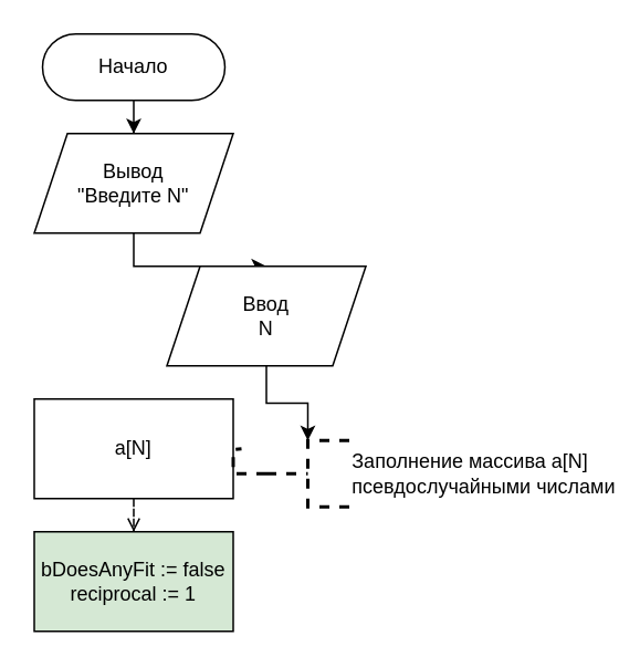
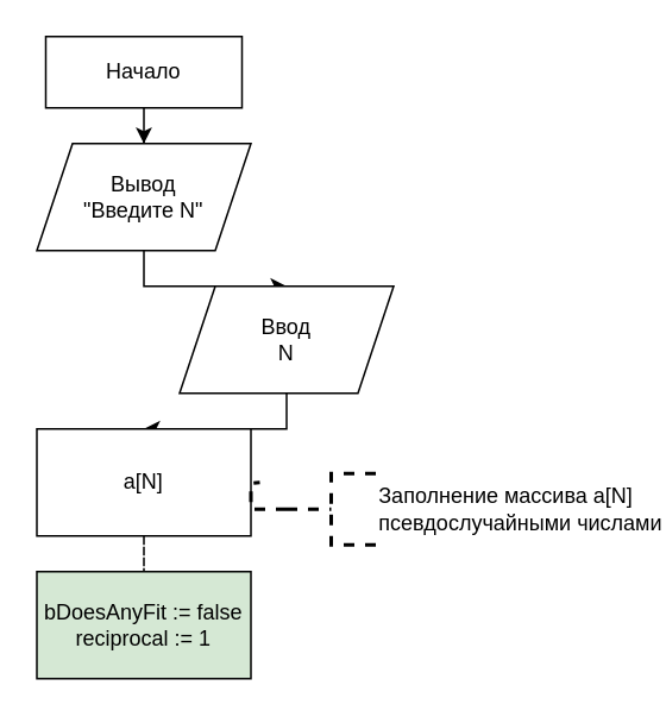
- <mxCell id="3" value="&lt;div&gt;Начало&lt;/div&gt;" style="rounded=1;whiteSpace=wrap;html=1;arcSize=50;" parent="1" vertex="1"><mxGeometry x="25" width="110" height="40" as="geometry" y="20" /></mxCell>
+ <mxCell id="3" value="&lt;div&gt;Начало&lt;/div&gt;" style="whiteSpace=wrap;html=1;arcSize=50;rounded=0;" parent="1" vertex="1"><mxGeometry x="25" width="110" height="40" as="geometry" y="20" /></mxCell>
- <mxCell id="6" value="" style="edgeStyle=orthogonalEdgeStyle;rounded=0;orthogonalLoop=1;jettySize=auto;html=1;" parent="1" source="7" target="13" edge="1"><mxGeometry relative="1" as="geometry" /></mxCell>
+ <mxCell id="6" value="" style="edgeStyle=orthogonalEdgeStyle;rounded=0;orthogonalLoop=1;jettySize=auto;html=1;" parent="1" source="7" target="10" edge="1"><mxGeometry relative="1" as="geometry" /></mxCell>
- <mxCell id="9" value="" style="edgeStyle=orthogonalEdgeStyle;rounded=0;orthogonalLoop=1;jettySize=auto;html=1;dashed=1;endArrow=open;endFill=0;strokeColor=#000000;" parent="1" source="10" target="11" edge="1"><mxGeometry relative="1" as="geometry" /></mxCell>
+ <mxCell id="9" value="" style="edgeStyle=orthogonalEdgeStyle;rounded=0;orthogonalLoop=1;jettySize=auto;html=1;dashed=1;endArrow=none;endFill=0;strokeColor=#000000;" parent="1" source="10" target="11" edge="1"><mxGeometry relative="1" as="geometry" /></mxCell>
